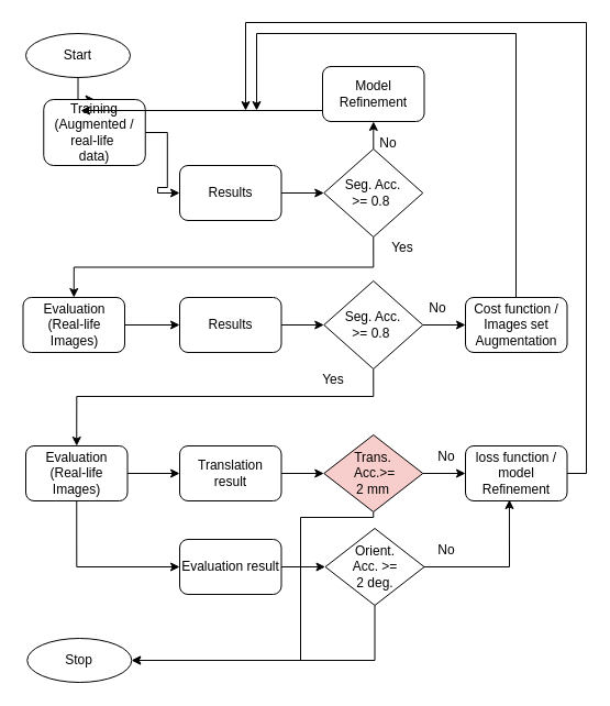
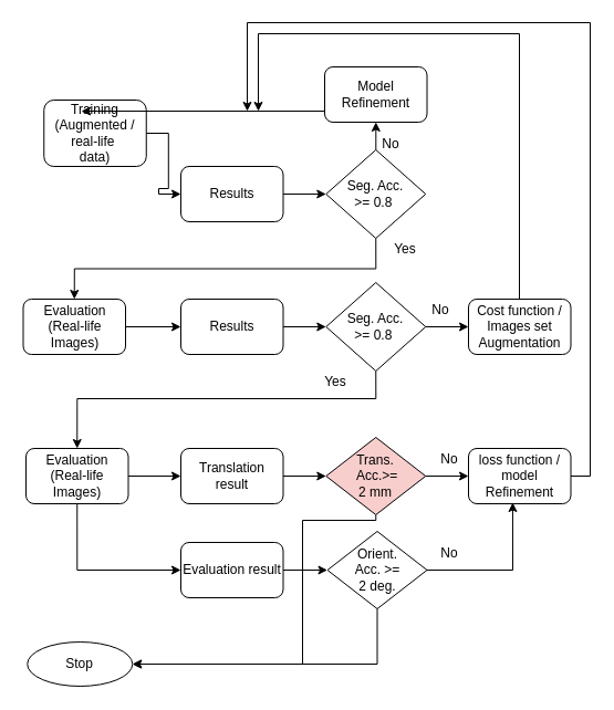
- <mxCell id="3" value="Start" style="ellipse;whiteSpace=wrap;html=1;" parent="1" vertex="1"><mxGeometry x="23" width="95" height="40" as="geometry" y="30" /></mxCell>
- <mxCell id="2" value="" style="edgeStyle=orthogonalEdgeStyle;rounded=0;orthogonalLoop=1;jettySize=auto;html=1;" parent="1" source="3" target="5" edge="1"><mxGeometry relative="1" as="geometry" /></mxCell>
